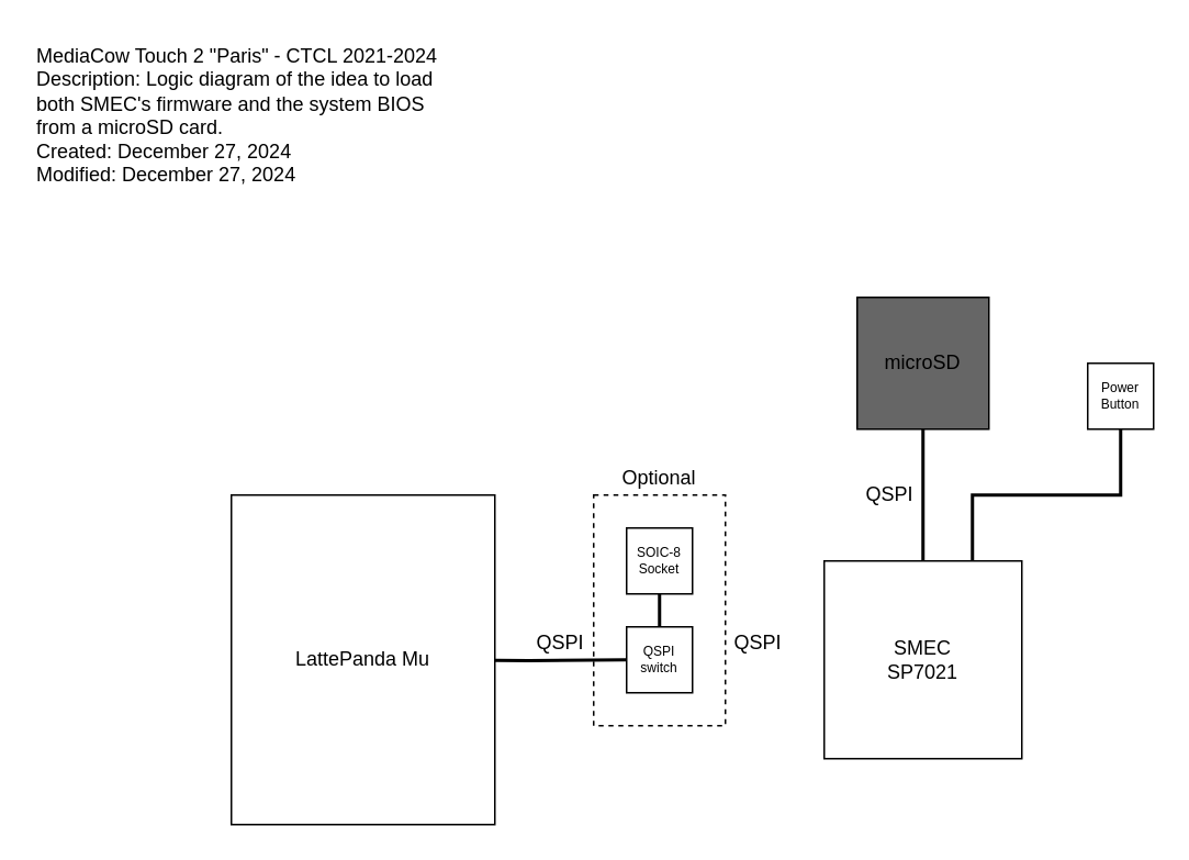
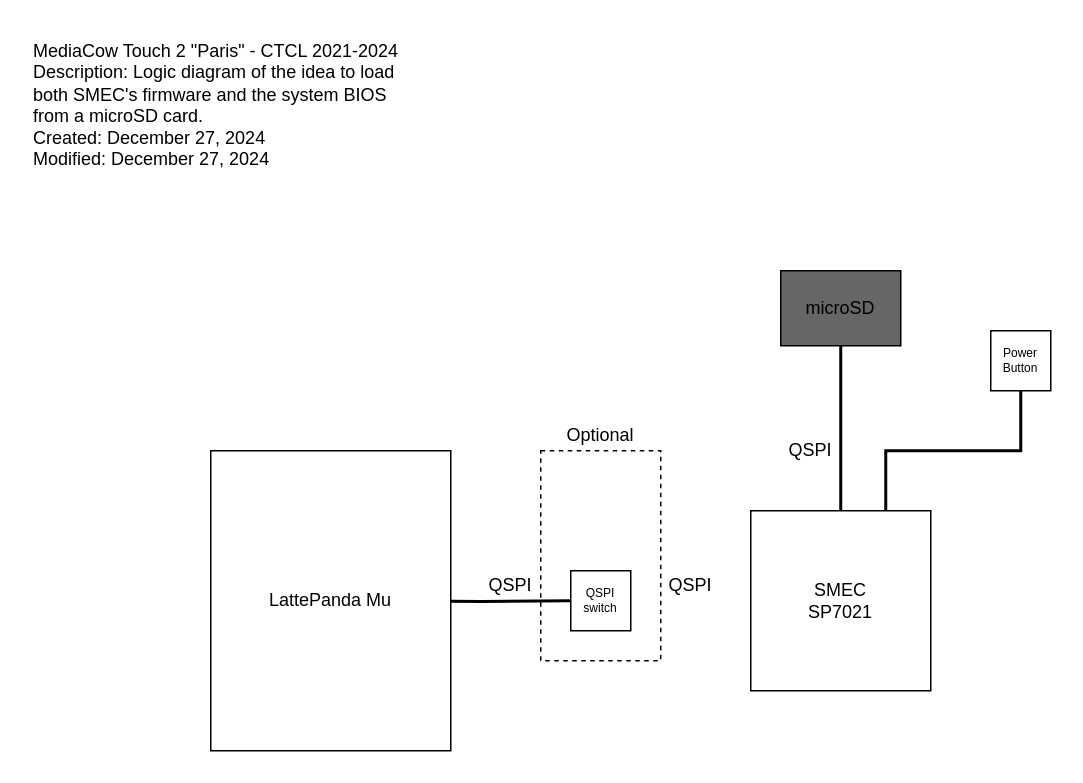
- <mxCell id="4" value="microSD" style="rounded=0;whiteSpace=wrap;html=1;fillColor=#666666;" parent="1" vertex="1"><mxGeometry x="520" y="180" width="80" height="80" as="geometry" /></mxCell>
+ <mxCell id="4" value="microSD" style="rounded=0;whiteSpace=wrap;html=1;fillColor=#666666;" parent="1" vertex="1"><mxGeometry x="520" y="180" width="80" height="50" as="geometry" /></mxCell>
- <mxCell id="10" value="SOIC-8&lt;br style=&quot;font-size: 8px;&quot;&gt;Socket" style="rounded=0;whiteSpace=wrap;html=1;fontSize=8;" vertex="1" parent="1"><mxGeometry x="380" y="320" width="40" height="40" as="geometry" /></mxCell>
- <mxCell id="8" style="edgeStyle=orthogonalEdgeStyle;rounded=0;jumpSize=4;html=1;exitX=0.5;exitY=0;exitDx=0;exitDy=0;entryX=0.5;entryY=1;entryDx=0;entryDy=0;strokeWidth=2;fontSize=8;endArrow=none;endFill=0;startSize=0;endSize=0;" edge="1" parent="1" source="9" target="10"><mxGeometry relative="1" as="geometry" /></mxCell>
